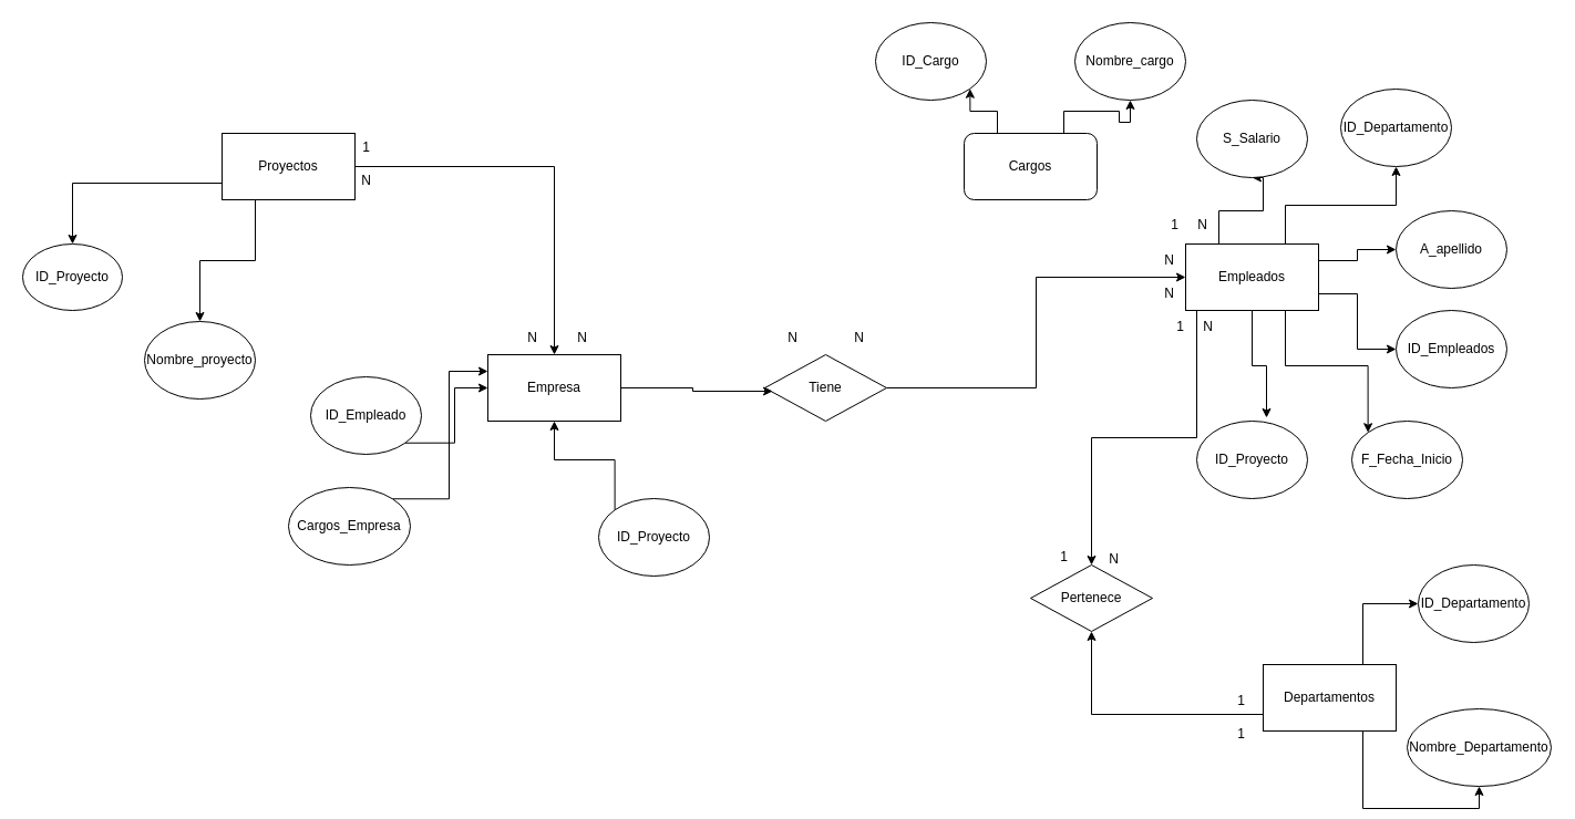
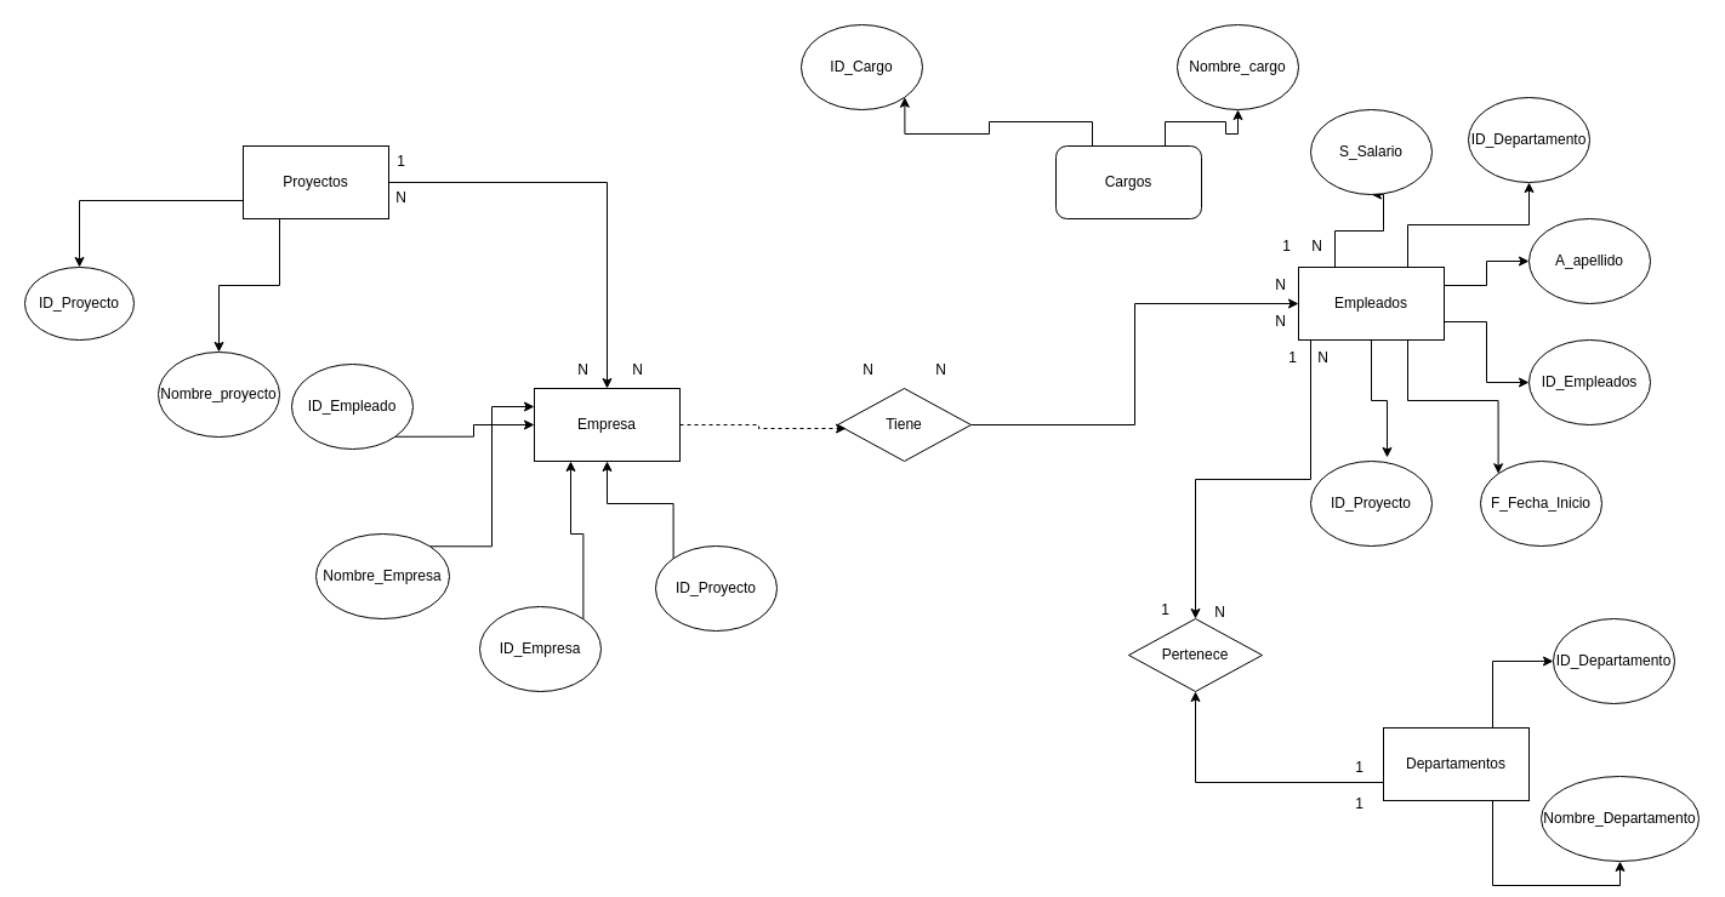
- <mxCell id="30" value="ID_Cargo" style="ellipse;whiteSpace=wrap;html=1;" vertex="1" parent="1"><mxGeometry x="790" y="20" width="100" height="70" as="geometry" /></mxCell>
+ <mxCell id="30" value="ID_Cargo" style="ellipse;whiteSpace=wrap;html=1;" vertex="1" parent="1"><mxGeometry x="660" y="20" width="100" height="70" as="geometry" /></mxCell>
- <mxCell id="33" value="A_apellido" style="ellipse;whiteSpace=wrap;html=1;" vertex="1" parent="1"><mxGeometry x="1260" y="190" width="100" height="70" as="geometry" /></mxCell>
+ <mxCell id="33" value="A_apellido" style="ellipse;whiteSpace=wrap;html=1;" vertex="1" parent="1"><mxGeometry x="1260" y="180" width="100" height="70" as="geometry" /></mxCell>
- <mxCell id="19" style="edgeStyle=orthogonalEdgeStyle;rounded=0;orthogonalLoop=1;jettySize=auto;html=1;exitX=1;exitY=0.5;exitDx=0;exitDy=0;entryX=0.064;entryY=0.55;entryDx=0;entryDy=0;entryPerimeter=0;" edge="1" parent="1" source="8" target="18"><mxGeometry relative="1" as="geometry" /></mxCell>
+ <mxCell id="19" style="edgeStyle=orthogonalEdgeStyle;rounded=0;orthogonalLoop=1;jettySize=auto;html=1;exitX=1;exitY=0.5;exitDx=0;exitDy=0;entryX=0.064;entryY=0.55;entryDx=0;entryDy=0;entryPerimeter=0;dashed=1;" edge="1" parent="1" source="8" target="18"><mxGeometry relative="1" as="geometry" /></mxCell>
- <mxCell id="10" value="ID_Empleado" style="ellipse;whiteSpace=wrap;html=1;" vertex="1" parent="1"><mxGeometry x="280" y="340" width="100" height="70" as="geometry" /></mxCell>
+ <mxCell id="10" value="ID_Empleado" style="ellipse;whiteSpace=wrap;html=1;" vertex="1" parent="1"><mxGeometry x="240" y="300" width="100" height="70" as="geometry" /></mxCell>
+ <mxCell id="13" style="edgeStyle=orthogonalEdgeStyle;rounded=0;orthogonalLoop=1;jettySize=auto;html=1;exitX=1;exitY=0;exitDx=0;exitDy=0;entryX=0.25;entryY=1;entryDx=0;entryDy=0;" edge="1" parent="1" source="14" target="8"><mxGeometry relative="1" as="geometry" /></mxCell>
- <mxCell id="12" value="Cargos_Empresa" style="ellipse;whiteSpace=wrap;html=1;" vertex="1" parent="1"><mxGeometry x="260" y="440" width="110" height="70" as="geometry" /></mxCell>
+ <mxCell id="12" value="Nombre_Empresa" style="ellipse;whiteSpace=wrap;html=1;" vertex="1" parent="1"><mxGeometry x="260" y="440" width="110" height="70" as="geometry" /></mxCell>
+ <mxCell id="14" value="ID_Empresa" style="ellipse;whiteSpace=wrap;html=1;" vertex="1" parent="1"><mxGeometry x="395" y="500" width="100" height="70" as="geometry" /></mxCell>
